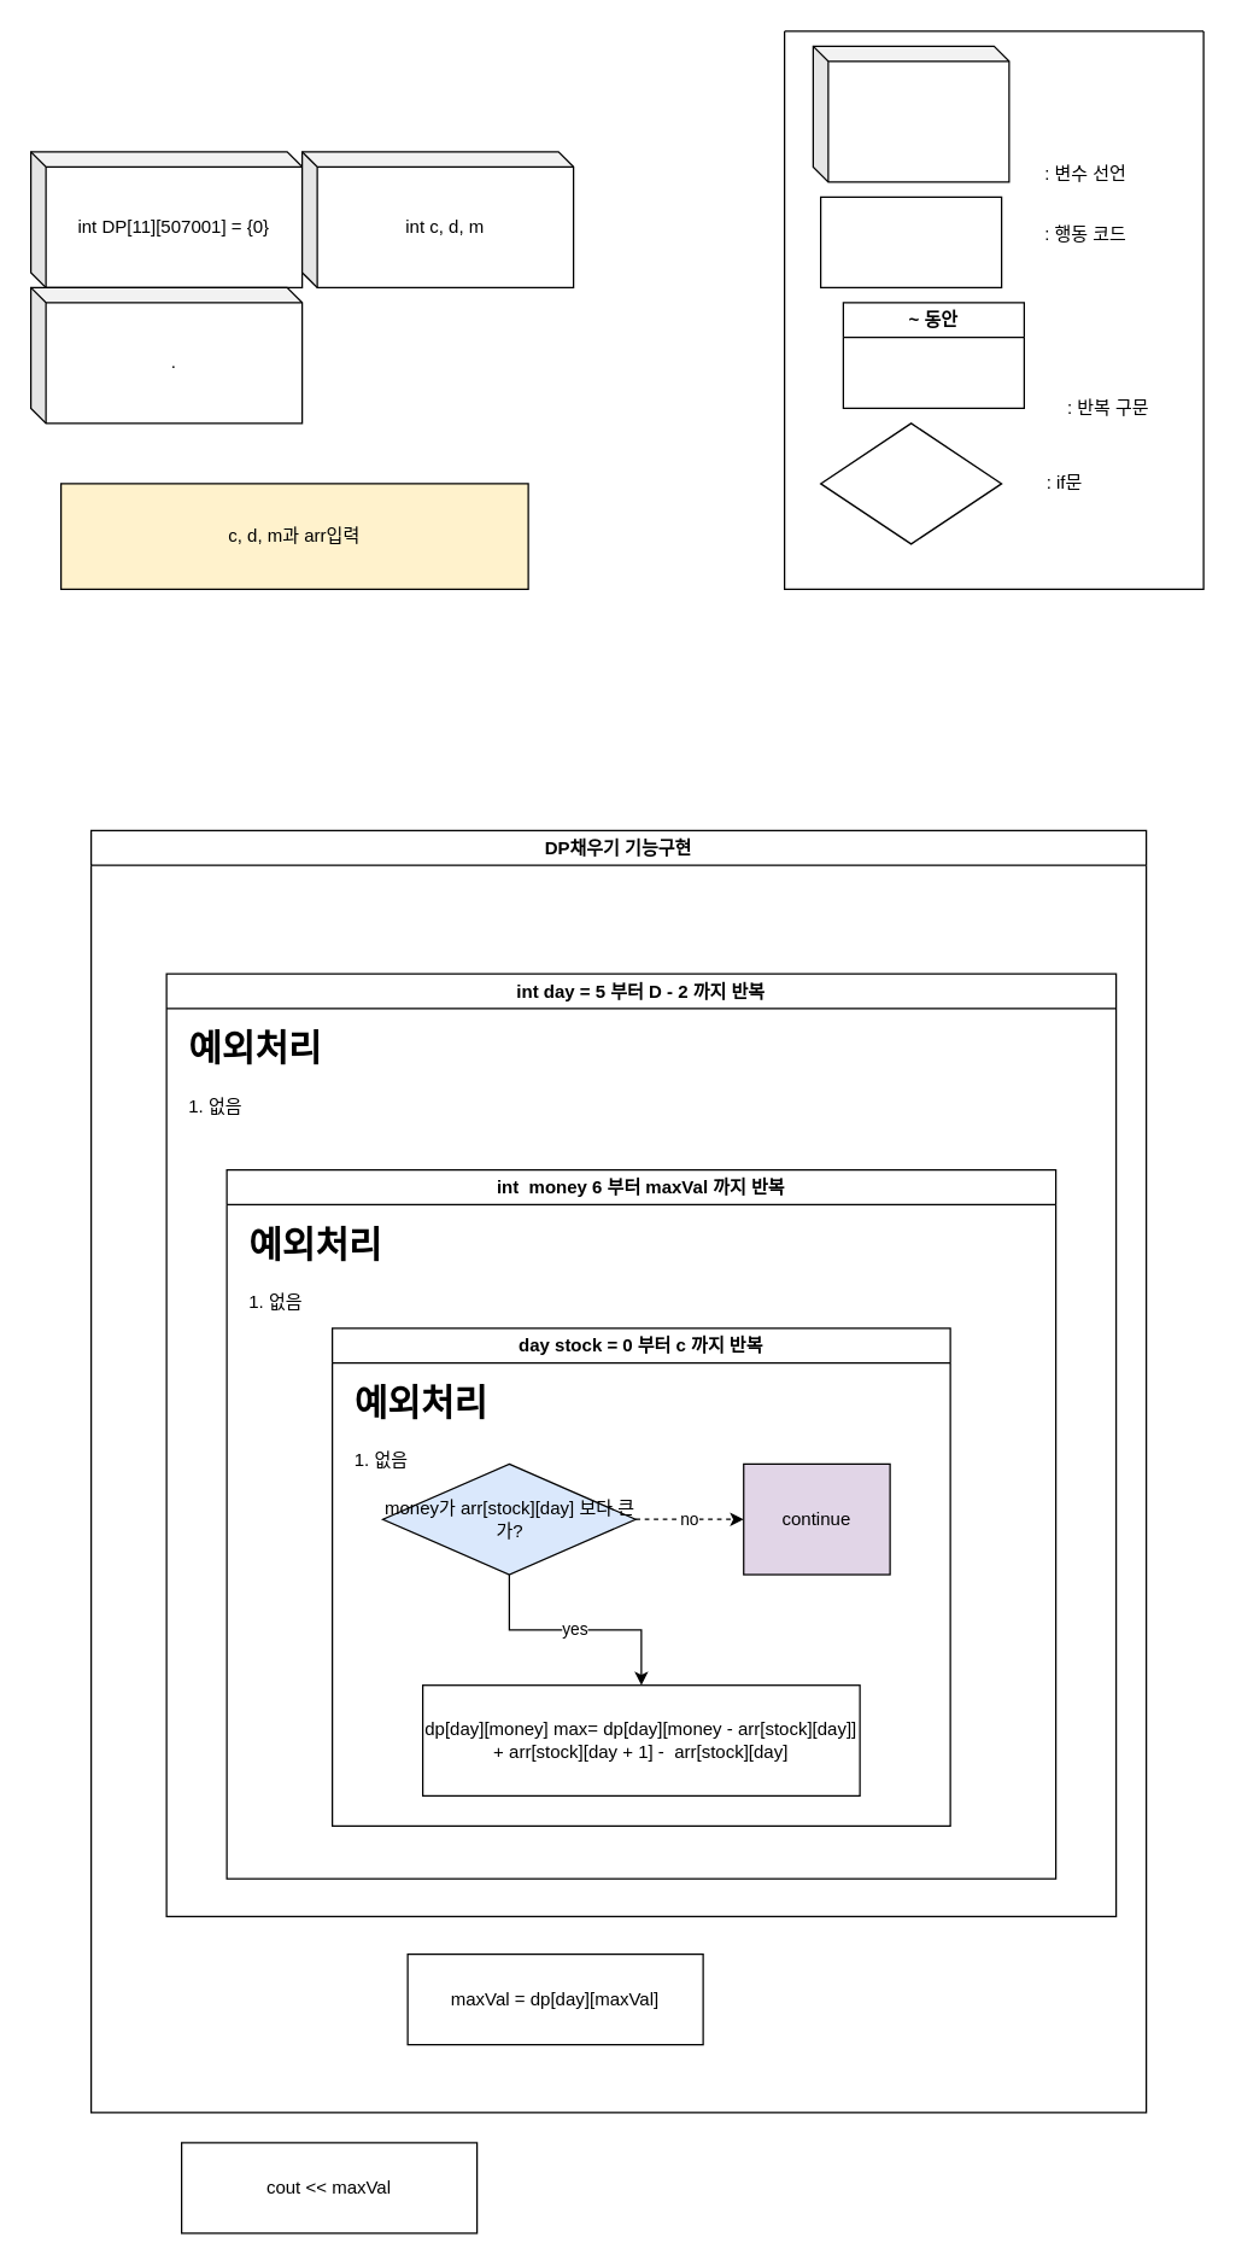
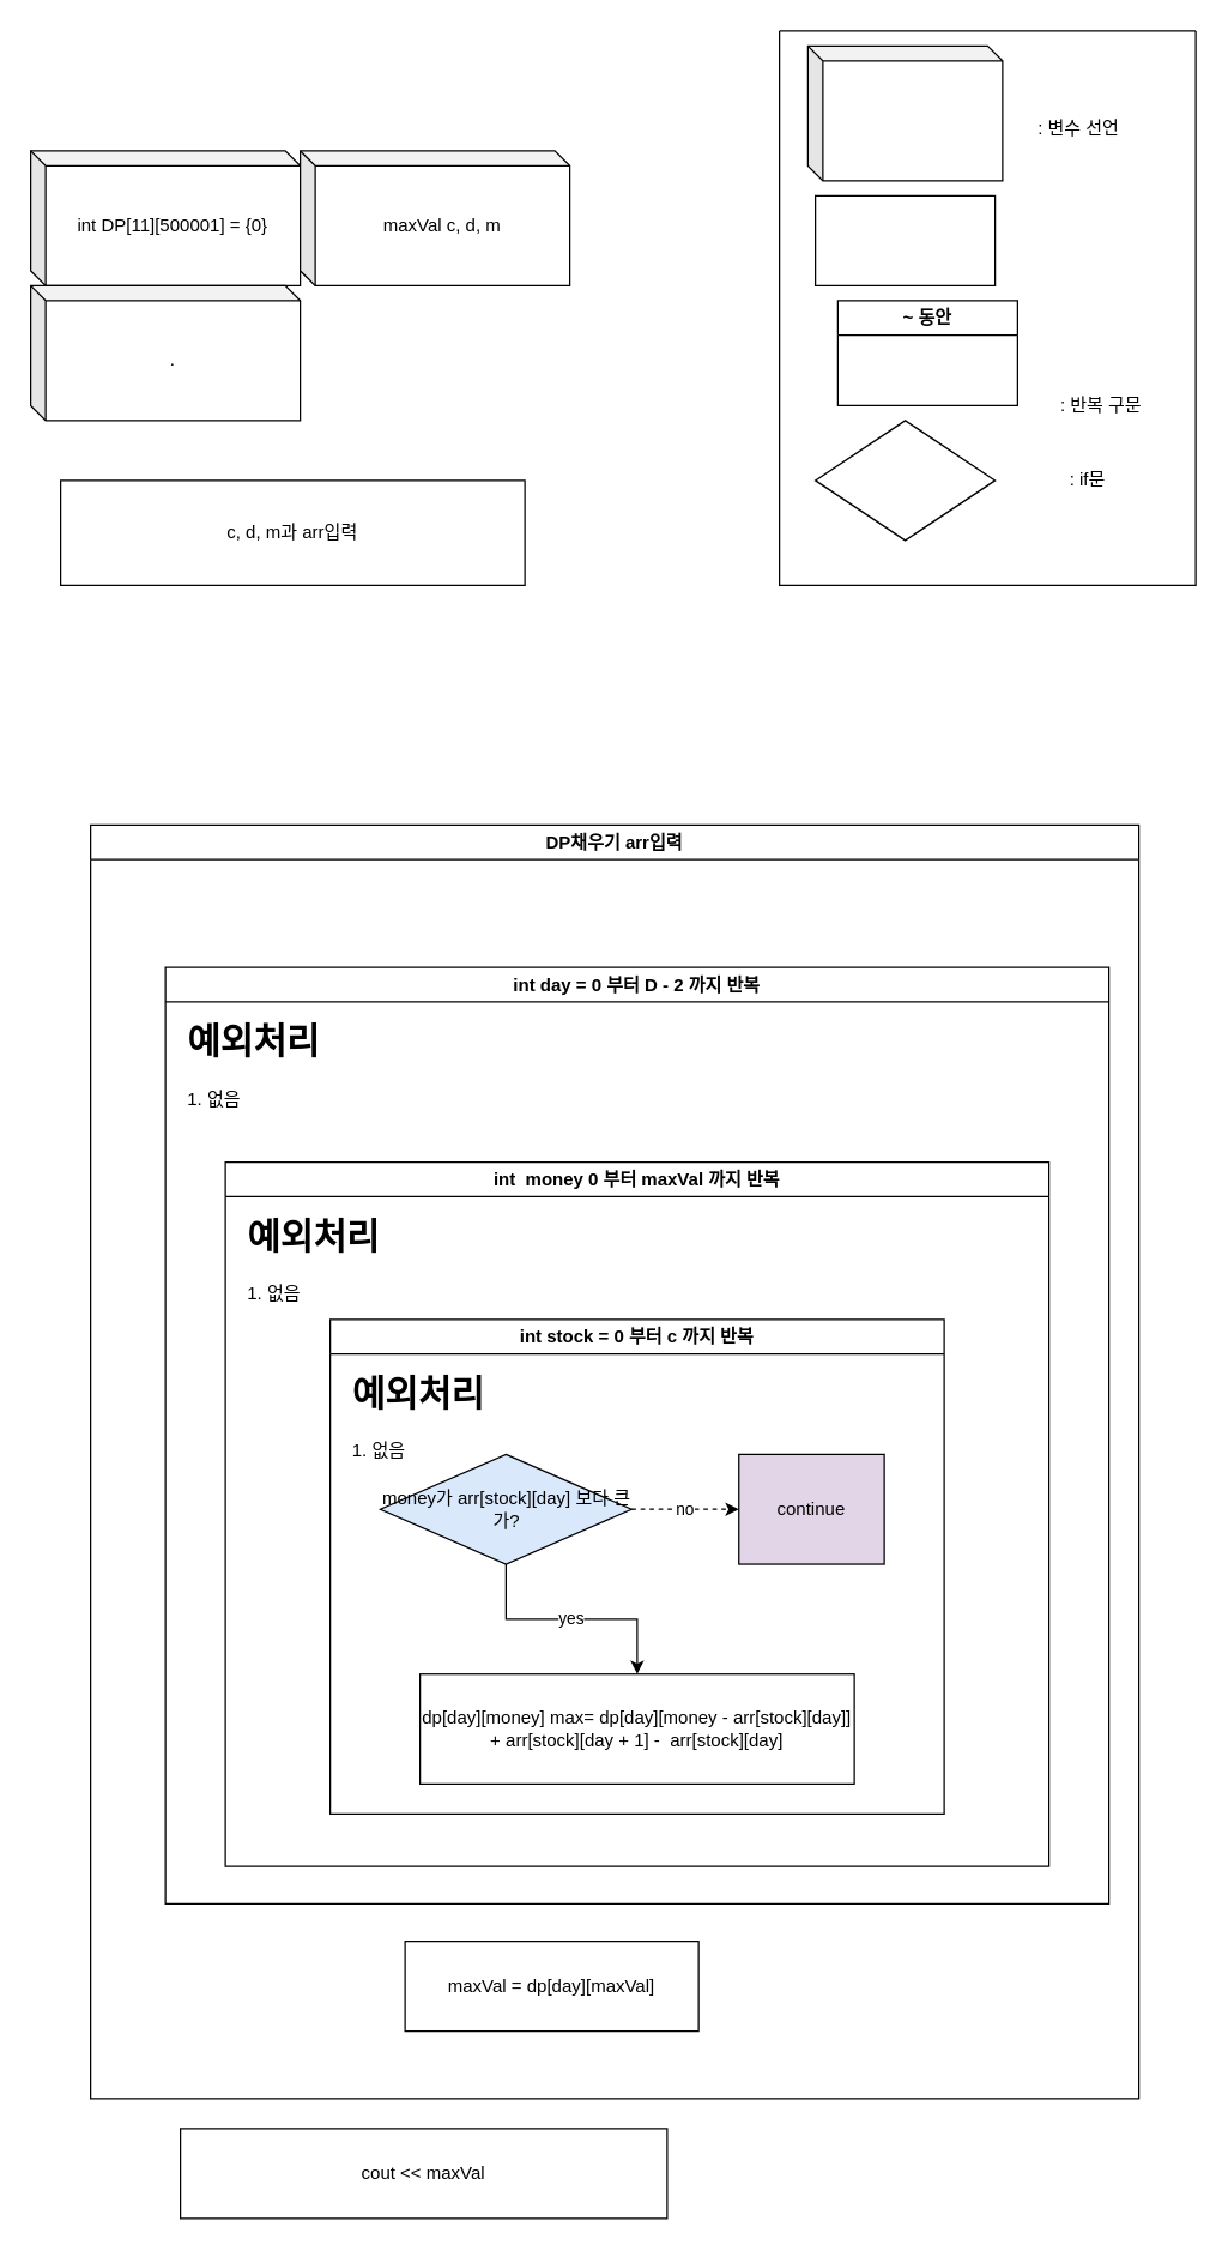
- <mxCell id="3" value=": 변수 선언" style="text;html=1;align=center;verticalAlign=middle;whiteSpace=wrap;rounded=0;" vertex="1" parent="2"><mxGeometry x="170" y="80" width="60" height="30" as="geometry" /></mxCell>
+ <mxCell id="3" value=": 변수 선언" style="text;html=1;align=center;verticalAlign=middle;whiteSpace=wrap;rounded=0;" vertex="1" parent="2"><mxGeometry x="170" y="50" width="60" height="30" as="geometry" /></mxCell>
- <mxCell id="11" value="int DP[11][507001] = {0}" style="shape=cube;whiteSpace=wrap;html=1;boundedLbl=1;backgroundOutline=1;darkOpacity=0.05;darkOpacity2=0.1;size=10;" vertex="1" parent="1"><mxGeometry x="20" y="100" width="180" height="90" as="geometry" /></mxCell>
+ <mxCell id="11" value="int DP[11][500001] = {0}" style="shape=cube;whiteSpace=wrap;html=1;boundedLbl=1;backgroundOutline=1;darkOpacity=0.05;darkOpacity2=0.1;size=10;" vertex="1" parent="1"><mxGeometry x="20" y="100" width="180" height="90" as="geometry" /></mxCell>
- <mxCell id="14" value="int c, d, m" style="shape=cube;whiteSpace=wrap;html=1;boundedLbl=1;backgroundOutline=1;darkOpacity=0.05;darkOpacity2=0.1;size=10;" vertex="1" parent="1"><mxGeometry x="200" y="100" width="180" height="90" as="geometry" /></mxCell>
+ <mxCell id="14" value="maxVal c, d, m" style="shape=cube;whiteSpace=wrap;html=1;boundedLbl=1;backgroundOutline=1;darkOpacity=0.05;darkOpacity2=0.1;size=10;" vertex="1" parent="1"><mxGeometry x="200" y="100" width="180" height="90" as="geometry" /></mxCell>
- <mxCell id="5" value=": 행동 코드" style="text;html=1;align=center;verticalAlign=middle;whiteSpace=wrap;rounded=0;" vertex="1" parent="2"><mxGeometry x="170" y="120" width="60" height="30" as="geometry" /></mxCell>
- <mxCell id="9" value=": if문" style="text;html=1;align=center;verticalAlign=middle;whiteSpace=wrap;rounded=0;" vertex="1" parent="2"><mxGeometry x="156" y="285" width="60" height="30" as="geometry" /></mxCell>
+ <mxCell id="9" value=": if문" style="text;html=1;align=center;verticalAlign=middle;whiteSpace=wrap;rounded=0;" vertex="1" parent="2"><mxGeometry x="176" y="285" width="60" height="30" as="geometry" /></mxCell>
- <mxCell id="13" value="c, d, m과 arr입력" style="rounded=0;whiteSpace=wrap;html=1;fillColor=#fff2cc;" vertex="1" parent="1"><mxGeometry x="40" y="320" width="310" height="70" as="geometry" /></mxCell>
+ <mxCell id="13" value="c, d, m과 arr입력" style="rounded=0;whiteSpace=wrap;html=1;" vertex="1" parent="1"><mxGeometry x="40" y="320" width="310" height="70" as="geometry" /></mxCell>
- <mxCell id="15" value="DP채우기 기능구현" style="swimlane;whiteSpace=wrap;html=1;" vertex="1" parent="1"><mxGeometry x="60" y="550" width="700" height="850" as="geometry" /></mxCell>
+ <mxCell id="15" value="DP채우기 arr입력" style="swimlane;whiteSpace=wrap;html=1;" vertex="1" parent="1"><mxGeometry x="60" y="550" width="700" height="850" as="geometry" /></mxCell>
- <mxCell id="16" value="int day = 5 부터 D - 2 까지 반복" style="swimlane;whiteSpace=wrap;html=1;" vertex="1" parent="15"><mxGeometry x="50" y="95" width="630" height="625" as="geometry" /></mxCell>
+ <mxCell id="16" value="int day = 0 부터 D - 2 까지 반복" style="swimlane;whiteSpace=wrap;html=1;" vertex="1" parent="15"><mxGeometry x="50" y="95" width="630" height="625" as="geometry" /></mxCell>
- <mxCell id="18" value="int&amp;nbsp; money 6 부터 maxVal 까지 반복" style="swimlane;whiteSpace=wrap;html=1;" vertex="1" parent="16"><mxGeometry x="40" y="130" width="550" height="470" as="geometry" /></mxCell>
+ <mxCell id="18" value="int&amp;nbsp; money 0 부터 maxVal 까지 반복" style="swimlane;whiteSpace=wrap;html=1;" vertex="1" parent="16"><mxGeometry x="40" y="130" width="550" height="470" as="geometry" /></mxCell>
- <mxCell id="20" value="day stock = 0 부터 c 까지 반복" style="swimlane;whiteSpace=wrap;html=1;" vertex="1" parent="18"><mxGeometry x="70" y="105" width="410" height="330" as="geometry" /></mxCell>
+ <mxCell id="20" value="int stock = 0 부터 c 까지 반복" style="swimlane;whiteSpace=wrap;html=1;" vertex="1" parent="18"><mxGeometry x="70" y="105" width="410" height="330" as="geometry" /></mxCell>
- <mxCell id="29" value="cout &amp;lt;&amp;lt; maxVal" style="rounded=0;whiteSpace=wrap;html=1;" vertex="1" parent="1"><mxGeometry x="120" y="1420" width="196" height="60" as="geometry" /></mxCell>
+ <mxCell id="29" value="cout &amp;lt;&amp;lt; maxVal" style="rounded=0;whiteSpace=wrap;html=1;" vertex="1" parent="1"><mxGeometry x="120" y="1420" width="325" height="60" as="geometry" /></mxCell>
